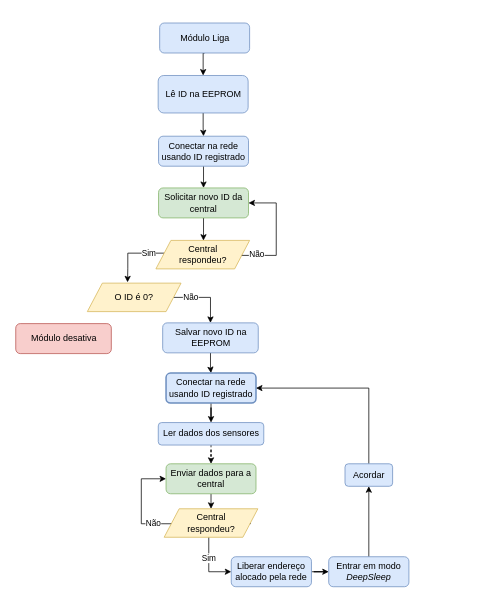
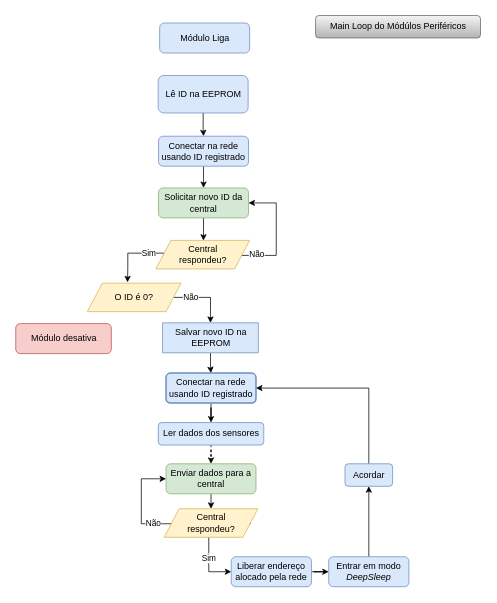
+ <mxCell id="8" value="Main Loop do Módúlos Periféricos" style="rounded=1;whiteSpace=wrap;html=1;fillColor=#f5f5f5;gradientColor=#b3b3b3;strokeColor=#666666;" parent="1" vertex="1"><mxGeometry x="420.5" y="20" width="220" height="30" as="geometry" /></mxCell>
- <mxCell id="2" style="edgeStyle=orthogonalEdgeStyle;rounded=0;orthogonalLoop=1;jettySize=auto;html=1;exitX=0.5;exitY=1;exitDx=0;exitDy=0;entryX=0.5;entryY=0;entryDx=0;entryDy=0;" parent="1" source="3" target="5" edge="1"><mxGeometry relative="1" as="geometry"><Array as="points"><mxPoint x="271" y="70" /><mxPoint x="271" y="100" /></Array></mxGeometry></mxCell>
- <mxCell id="15" value="Salvar novo ID na EEPROM" style="rounded=1;whiteSpace=wrap;html=1;fontSize=12;glass=0;strokeWidth=1;shadow=0;fillColor=#dae8fc;strokeColor=#6c8ebf;" parent="1" vertex="1"><mxGeometry x="216.51" y="430" width="127.5" height="40" as="geometry" /></mxCell>
+ <mxCell id="15" value="Salvar novo ID na EEPROM" style="whiteSpace=wrap;html=1;fontSize=12;glass=0;strokeWidth=1;shadow=0;fillColor=#dae8fc;strokeColor=#6c8ebf;rounded=0;" parent="1" vertex="1"><mxGeometry x="216.51" y="430" width="127.5" height="40" as="geometry" /></mxCell>
